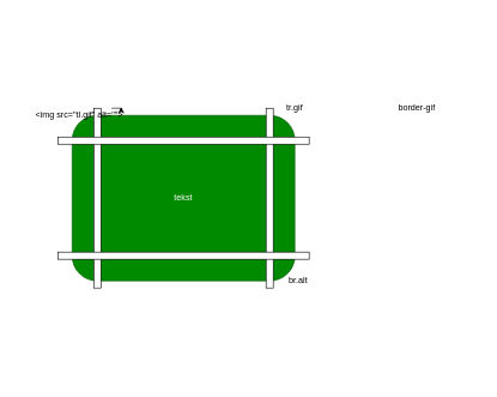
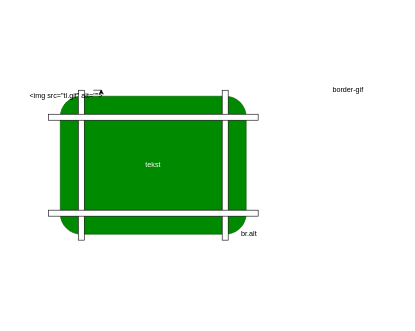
- <mxCell id="8" value="tr.gif" style="text;html=1;strokeColor=none;fillColor=none;align=center;verticalAlign=middle;whiteSpace=wrap;rounded=0;" parent="1" vertex="1"><mxGeometry x="390" y="140" width="40" height="20" as="geometry" /></mxCell>
